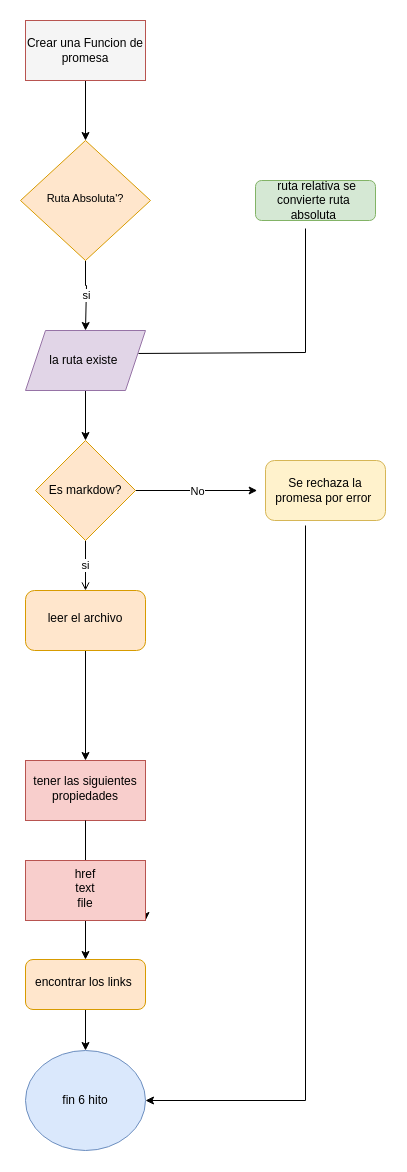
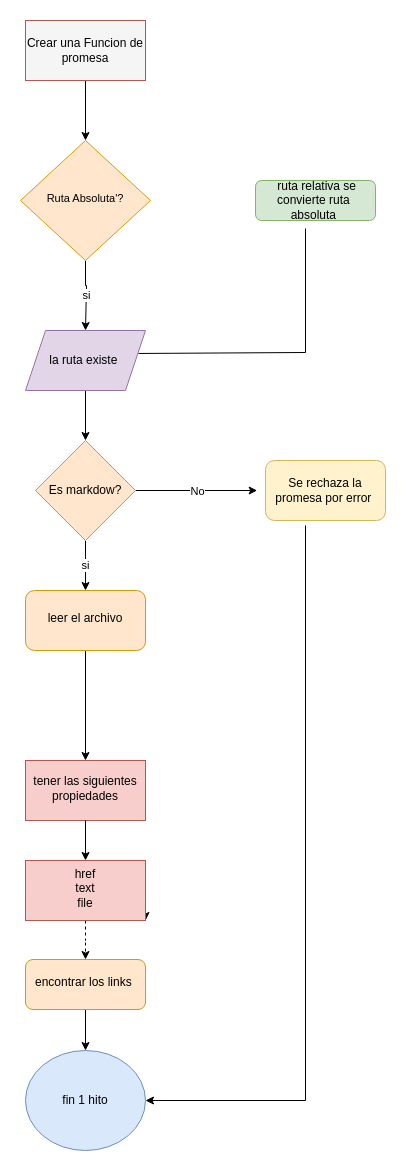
- <mxCell id="19" value="si" style="edgeStyle=orthogonalEdgeStyle;rounded=0;orthogonalLoop=1;jettySize=auto;html=1;endArrow=open;" edge="1" parent="1" source="22" target="11"><mxGeometry relative="1" as="geometry" /></mxCell>
+ <mxCell id="19" value="si" style="edgeStyle=orthogonalEdgeStyle;rounded=0;orthogonalLoop=1;jettySize=auto;html=1;" edge="1" parent="1" source="22" target="11"><mxGeometry relative="1" as="geometry" /></mxCell>
- <mxCell id="17" value="" style="edgeStyle=orthogonalEdgeStyle;rounded=0;orthogonalLoop=1;jettySize=auto;html=1;endArrow=none;" parent="1" source="9" target="18" edge="1"><mxGeometry relative="1" as="geometry"><mxPoint x="85" y="840" as="sourcePoint" /><mxPoint x="80" y="970" as="targetPoint" /></mxGeometry></mxCell>
+ <mxCell id="17" value="" style="edgeStyle=orthogonalEdgeStyle;rounded=0;orthogonalLoop=1;jettySize=auto;html=1;" parent="1" source="9" target="18" edge="1"><mxGeometry relative="1" as="geometry"><mxPoint x="85" y="840" as="sourcePoint" /><mxPoint x="80" y="970" as="targetPoint" /></mxGeometry></mxCell>
- <mxCell id="8" value="" style="edgeStyle=orthogonalEdgeStyle;rounded=0;orthogonalLoop=1;jettySize=auto;html=1;" parent="1" source="18" target="13" edge="1"><mxGeometry relative="1" as="geometry" /></mxCell>
+ <mxCell id="8" value="" style="edgeStyle=orthogonalEdgeStyle;rounded=0;orthogonalLoop=1;jettySize=auto;html=1;dashed=1;" parent="1" source="18" target="13" edge="1"><mxGeometry relative="1" as="geometry" /></mxCell>
- <mxCell id="14" value="fin 6 hito" style="ellipse;whiteSpace=wrap;html=1;fillColor=#dae8fc;strokeColor=#6c8ebf;" parent="1" vertex="1"><mxGeometry x="25" y="1050" width="120" height="100" as="geometry" /></mxCell>
+ <mxCell id="14" value="fin 1 hito" style="ellipse;whiteSpace=wrap;html=1;fillColor=#dae8fc;strokeColor=#6c8ebf;" parent="1" vertex="1"><mxGeometry x="25" y="1050" width="120" height="100" as="geometry" /></mxCell>
